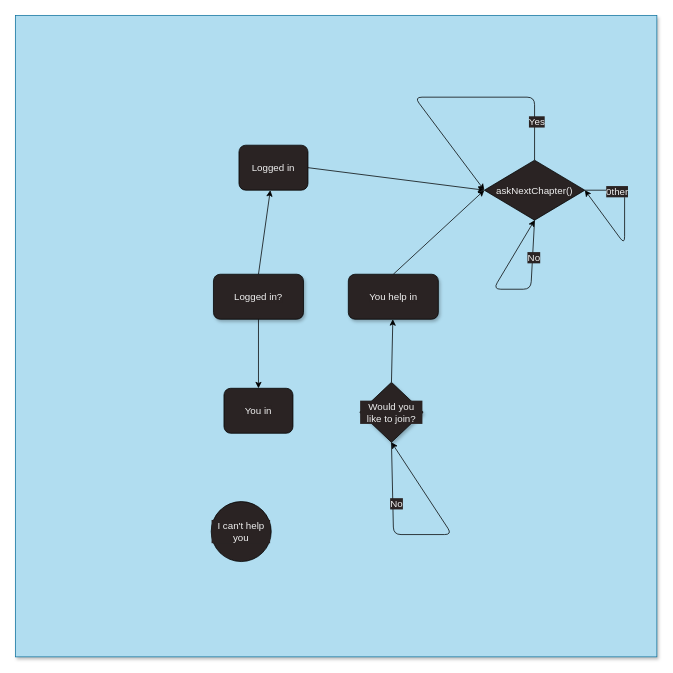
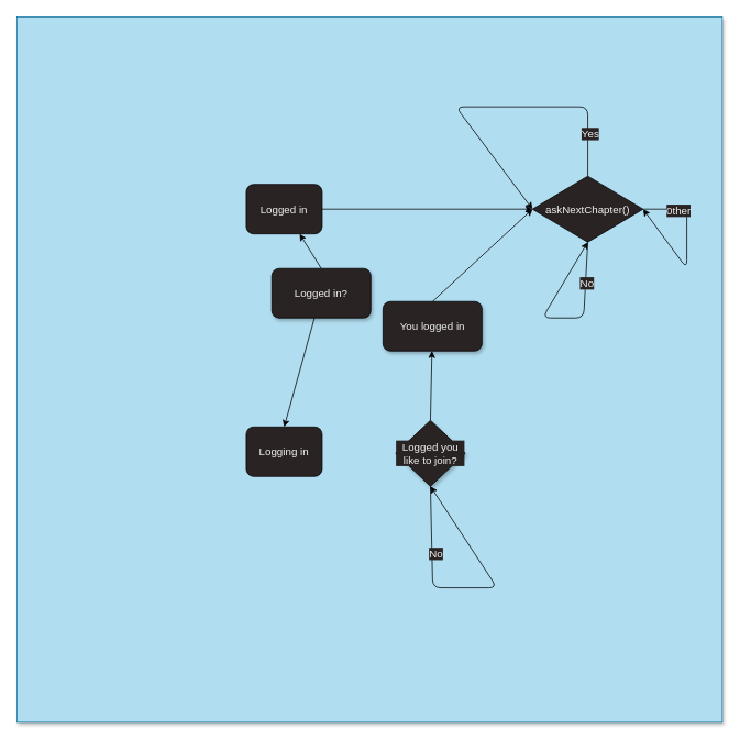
- <mxCell id="15" value="Logged in" style="rounded=1;whiteSpace=wrap;html=1;labelBackgroundColor=#2A2323;fillColor=#2A2323;strokeColor=#000000;fontColor=#F0F0F0;fontSize=13;" vertex="1" parent="1"><mxGeometry x="318" y="193" width="92" height="60" as="geometry" /></mxCell>
+ <mxCell id="15" value="Logged in" style="rounded=1;whiteSpace=wrap;html=1;labelBackgroundColor=#2A2323;fillColor=#2A2323;strokeColor=#000000;fontColor=#F0F0F0;fontSize=13;" vertex="1" parent="1"><mxGeometry x="298" y="223" width="92" height="60" as="geometry" /></mxCell>
- <mxCell id="21" value="Logged in?" style="rounded=1;whiteSpace=wrap;html=1;shadow=1;labelBackgroundColor=#2A2323;fillColor=#2A2323;strokeColor=#000000;fontColor=#F0F0F0;fontSize=13;" vertex="1" parent="1"><mxGeometry x="284" y="365" width="120" height="60" as="geometry" /></mxCell>
+ <mxCell id="21" value="Logged in?" style="rounded=1;whiteSpace=wrap;html=1;shadow=1;labelBackgroundColor=#2A2323;fillColor=#2A2323;strokeColor=#000000;fontColor=#F0F0F0;fontSize=13;" vertex="1" parent="1"><mxGeometry x="329" y="325" width="120" height="60" as="geometry" /></mxCell>
- <mxCell id="16" value="You help in" style="rounded=1;whiteSpace=wrap;html=1;shadow=1;fillColor=#2A2323;strokeColor=#000000;labelBackgroundColor=#2A2323;fontColor=#F0F0F0;fontSize=13;" vertex="1" parent="1"><mxGeometry x="463.75" y="365" width="120" height="60" as="geometry" /></mxCell>
+ <mxCell id="16" value="You logged in" style="rounded=1;whiteSpace=wrap;html=1;shadow=1;fillColor=#2A2323;strokeColor=#000000;labelBackgroundColor=#2A2323;fontColor=#F0F0F0;fontSize=13;" vertex="1" parent="1"><mxGeometry x="463.75" y="365" width="120" height="60" as="geometry" /></mxCell>
- <mxCell id="22" value="You in" style="rounded=1;whiteSpace=wrap;html=1;labelBackgroundColor=#2A2323;fillColor=#2A2323;strokeColor=#000000;fontColor=#F0F0F0;fontSize=13;" vertex="1" parent="1"><mxGeometry x="298" y="517" width="92" height="60" as="geometry" /></mxCell>
+ <mxCell id="22" value="Logging in" style="rounded=1;whiteSpace=wrap;html=1;labelBackgroundColor=#2A2323;fillColor=#2A2323;strokeColor=#000000;fontColor=#F0F0F0;fontSize=13;" vertex="1" parent="1"><mxGeometry x="298" y="517" width="92" height="60" as="geometry" /></mxCell>
- <mxCell id="19" value="&lt;span style=&quot;font-size: 13px;&quot;&gt;Would you like to join?&lt;/span&gt;" style="rhombus;whiteSpace=wrap;html=1;shadow=1;labelBackgroundColor=#2A2323;fillColor=#2A2323;strokeColor=#000000;fontColor=#F0F0F0;fontSize=13;" vertex="1" parent="1"><mxGeometry x="479" y="509" width="84.5" height="80" as="geometry" /></mxCell>
+ <mxCell id="19" value="&lt;span style=&quot;font-size: 13px;&quot;&gt;Logged you like to join?&lt;/span&gt;" style="rhombus;whiteSpace=wrap;html=1;shadow=1;labelBackgroundColor=#2A2323;fillColor=#2A2323;strokeColor=#000000;fontColor=#F0F0F0;fontSize=13;" vertex="1" parent="1"><mxGeometry x="479" y="509" width="84.5" height="80" as="geometry" /></mxCell>
- <mxCell id="4" value="I can't help you" style="ellipse;whiteSpace=wrap;html=1;aspect=fixed;fillColor=#2A2323;strokeColor=#000000;labelBackgroundColor=#2A2323;fontColor=#F0F0F0;fontSize=13;" parent="1" vertex="1"><mxGeometry x="281" y="668" width="80" height="80" as="geometry" /></mxCell>
